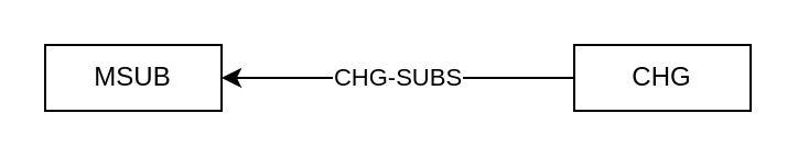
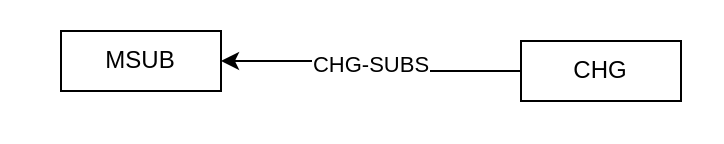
- <mxCell id="4" value="MSUB" style="rounded=0;whiteSpace=wrap;html=1;" vertex="1" parent="1"><mxGeometry x="20" y="20" width="80" height="30" as="geometry" /></mxCell>
+ <mxCell id="4" value="MSUB" style="rounded=0;whiteSpace=wrap;html=1;" vertex="1" parent="1"><mxGeometry x="30" y="15" width="80" height="30" as="geometry" /></mxCell>
